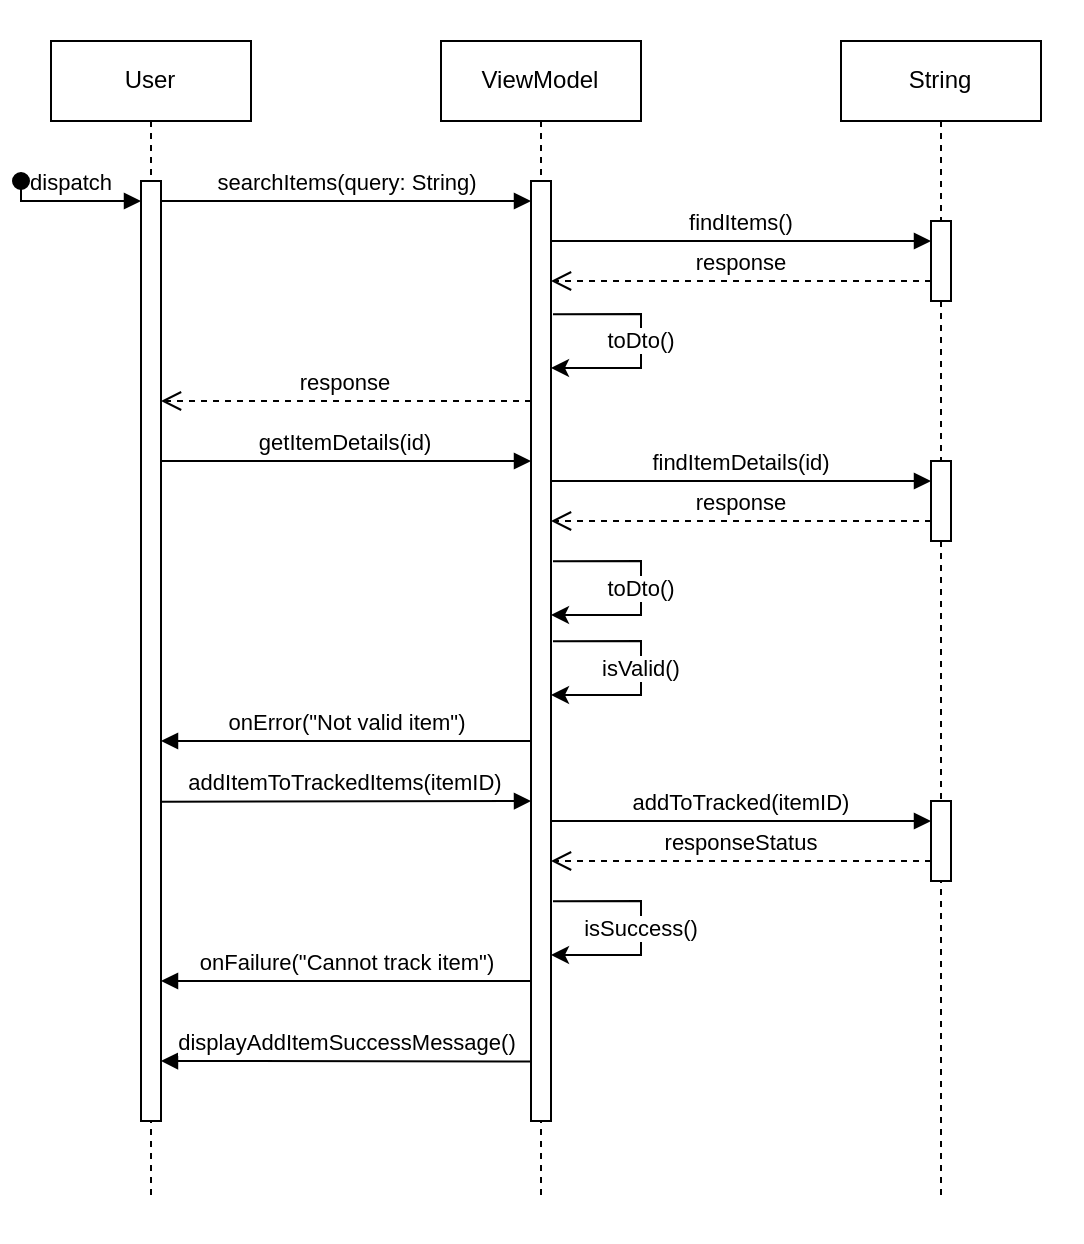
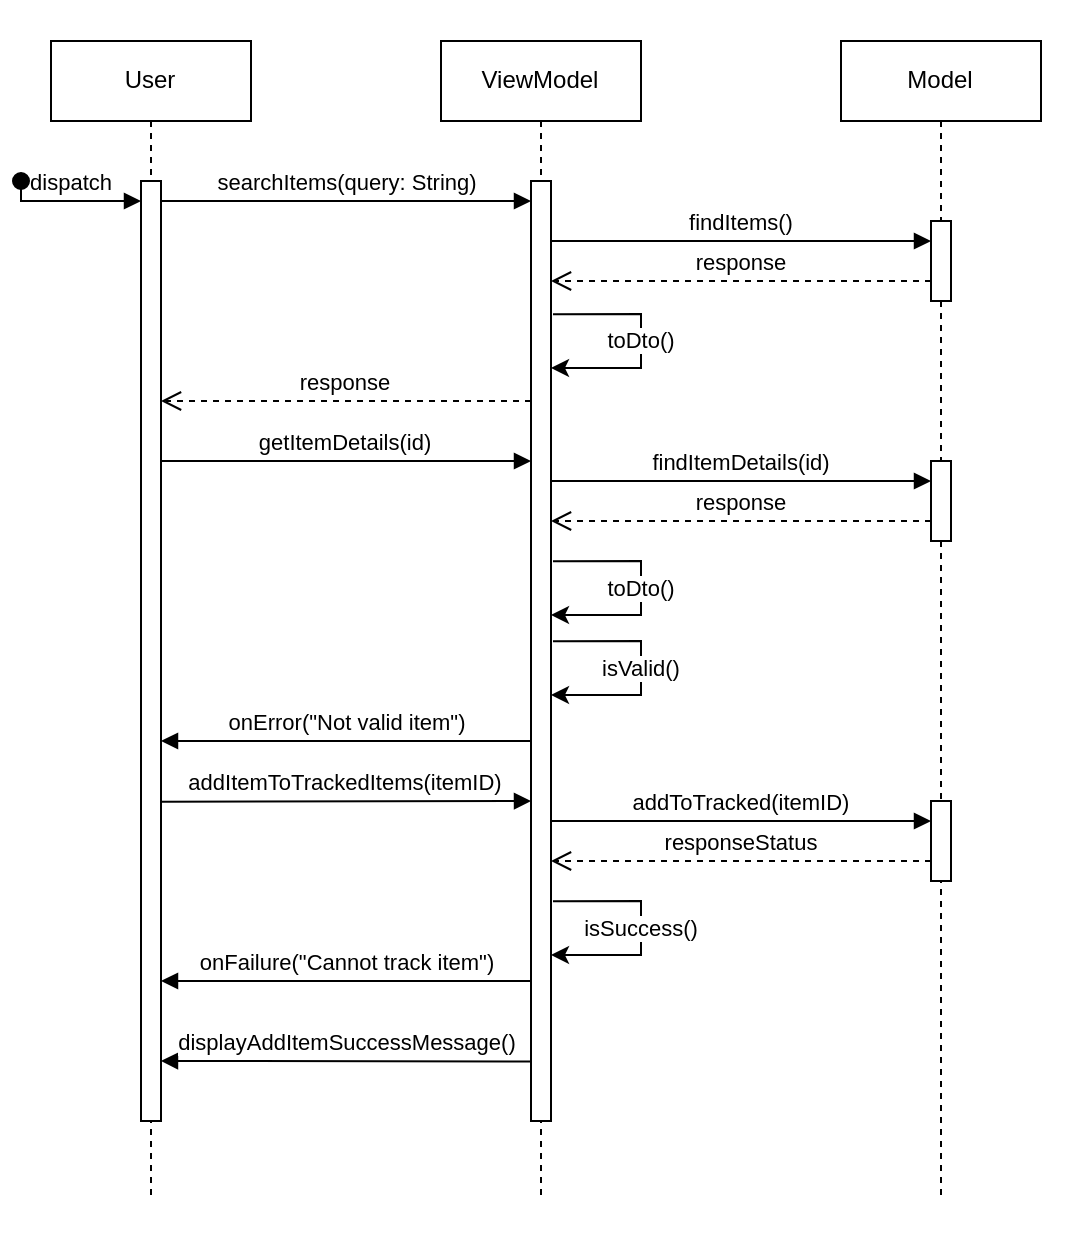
- <mxCell id="8" value="String" style="shape=umlLifeline;perimeter=lifelinePerimeter;whiteSpace=wrap;html=1;container=0;dropTarget=0;collapsible=0;recursiveResize=0;outlineConnect=0;portConstraint=eastwest;newEdgeStyle={&quot;edgeStyle&quot;:&quot;elbowEdgeStyle&quot;,&quot;elbow&quot;:&quot;vertical&quot;,&quot;curved&quot;:0,&quot;rounded&quot;:0};" vertex="1" parent="1"><mxGeometry x="415" y="20" width="100" height="580" as="geometry" /></mxCell>
+ <mxCell id="8" value="Model" style="shape=umlLifeline;perimeter=lifelinePerimeter;whiteSpace=wrap;html=1;container=0;dropTarget=0;collapsible=0;recursiveResize=0;outlineConnect=0;portConstraint=eastwest;newEdgeStyle={&quot;edgeStyle&quot;:&quot;elbowEdgeStyle&quot;,&quot;elbow&quot;:&quot;vertical&quot;,&quot;curved&quot;:0,&quot;rounded&quot;:0};" vertex="1" parent="1"><mxGeometry x="415" y="20" width="100" height="580" as="geometry" /></mxCell>
